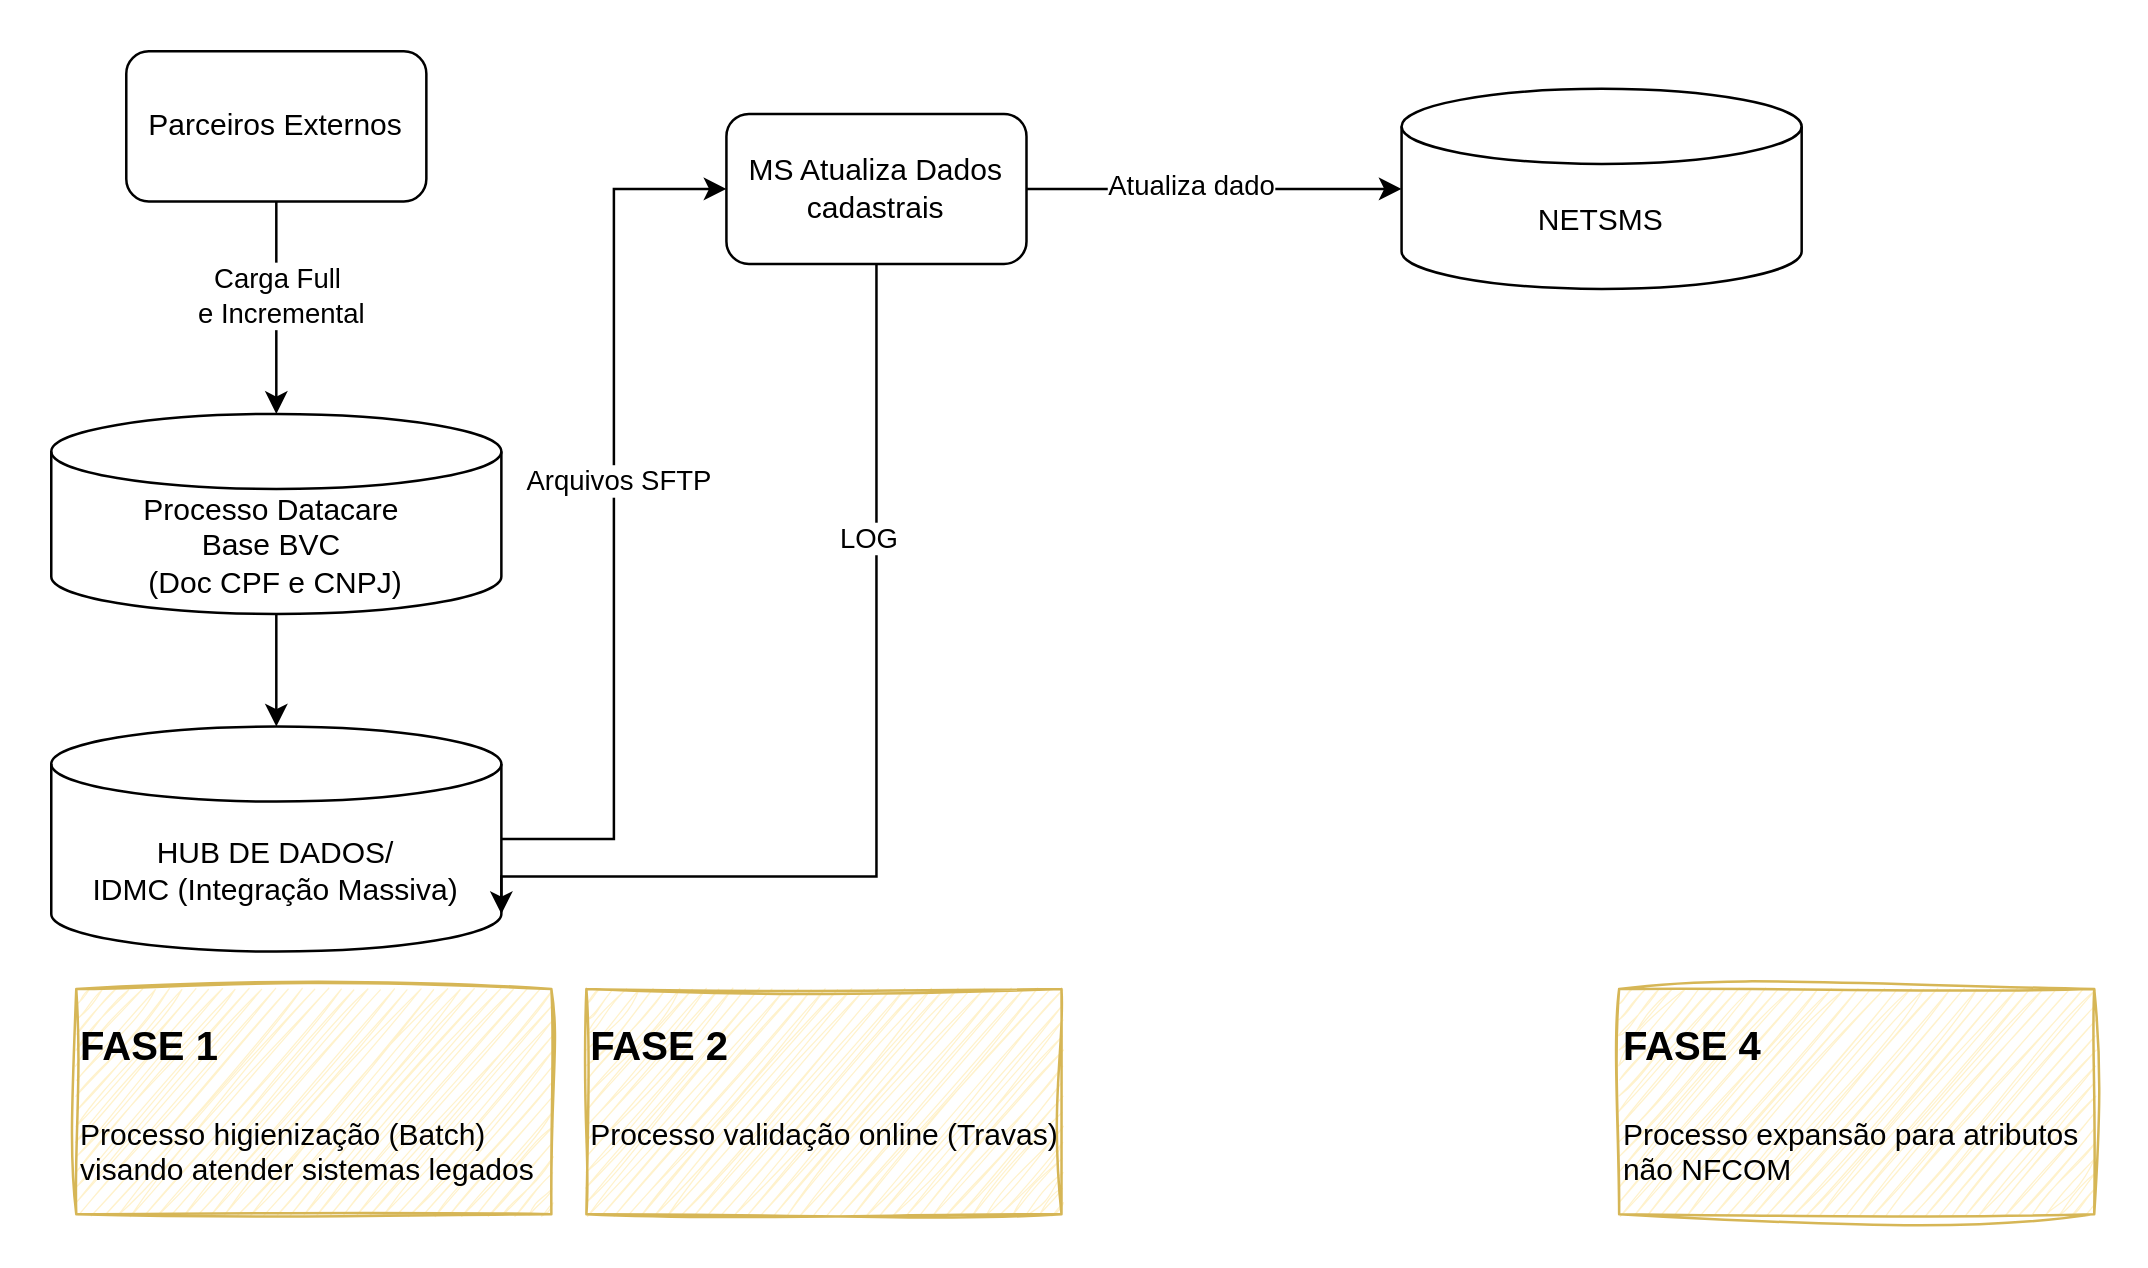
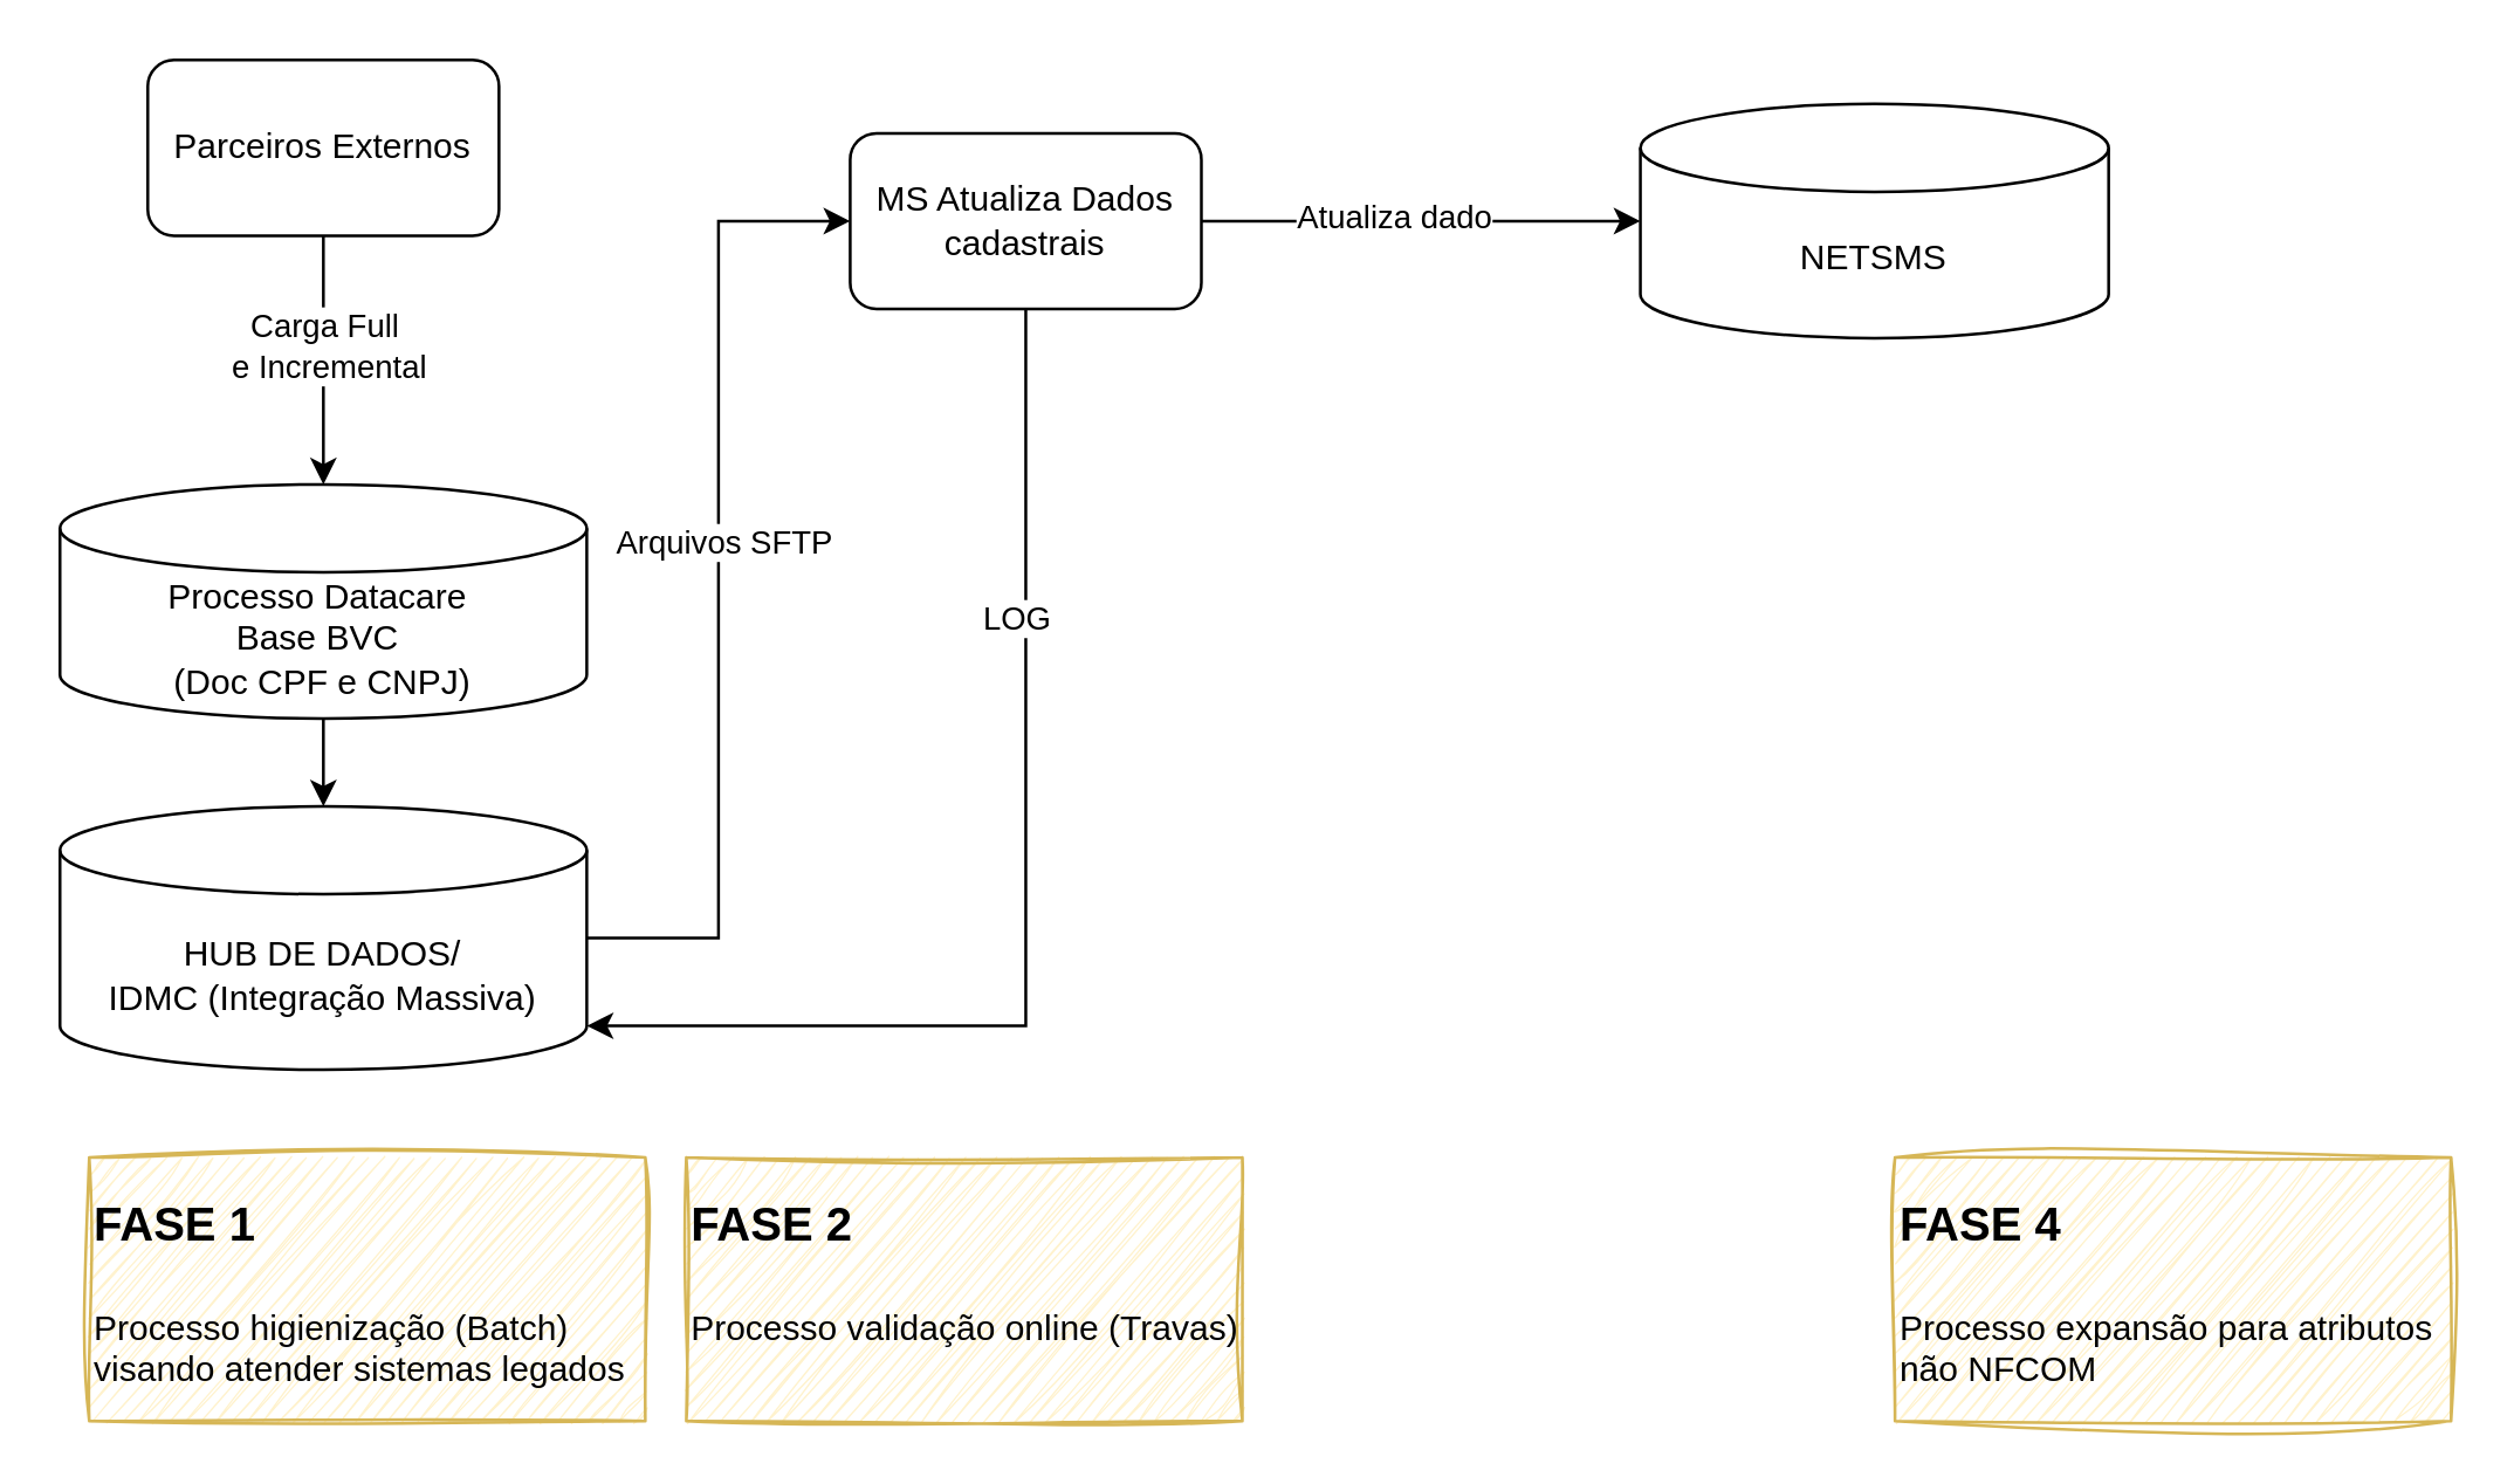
- <mxCell id="14" value="HUB DE DADOS/&lt;div&gt;IDMC (Integração Massiva)&lt;/div&gt;" style="shape=cylinder3;whiteSpace=wrap;html=1;boundedLbl=1;backgroundOutline=1;size=15;" vertex="1" parent="1"><mxGeometry x="20" y="290" width="180" height="90" as="geometry" /></mxCell>
+ <mxCell id="14" value="HUB DE DADOS/&lt;div&gt;IDMC (Integração Massiva)&lt;/div&gt;" style="shape=cylinder3;whiteSpace=wrap;html=1;boundedLbl=1;backgroundOutline=1;size=15;" vertex="1" parent="1"><mxGeometry y="275" width="180" height="90" as="geometry" x="20" /></mxCell>
